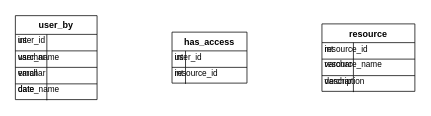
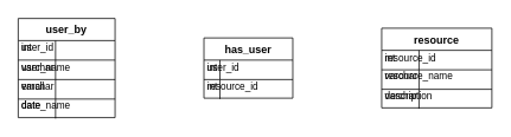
- <mxCell id="15" value="has_access" style="shape=table;startSize=25;container=1;collapsible=0;childLayout=tableLayout;fixedRows=1;rowLines=1;fontStyle=1;align=center;resizeLast=1;" vertex="1" parent="1"><mxGeometry x="229" y="42" width="100" height="68" as="geometry" /></mxCell>
+ <mxCell id="15" value="has_user" style="shape=table;startSize=25;container=1;collapsible=0;childLayout=tableLayout;fixedRows=1;rowLines=1;fontStyle=1;align=center;resizeLast=1;" vertex="1" parent="1"><mxGeometry x="229" y="42" width="100" height="68" as="geometry" /></mxCell>
